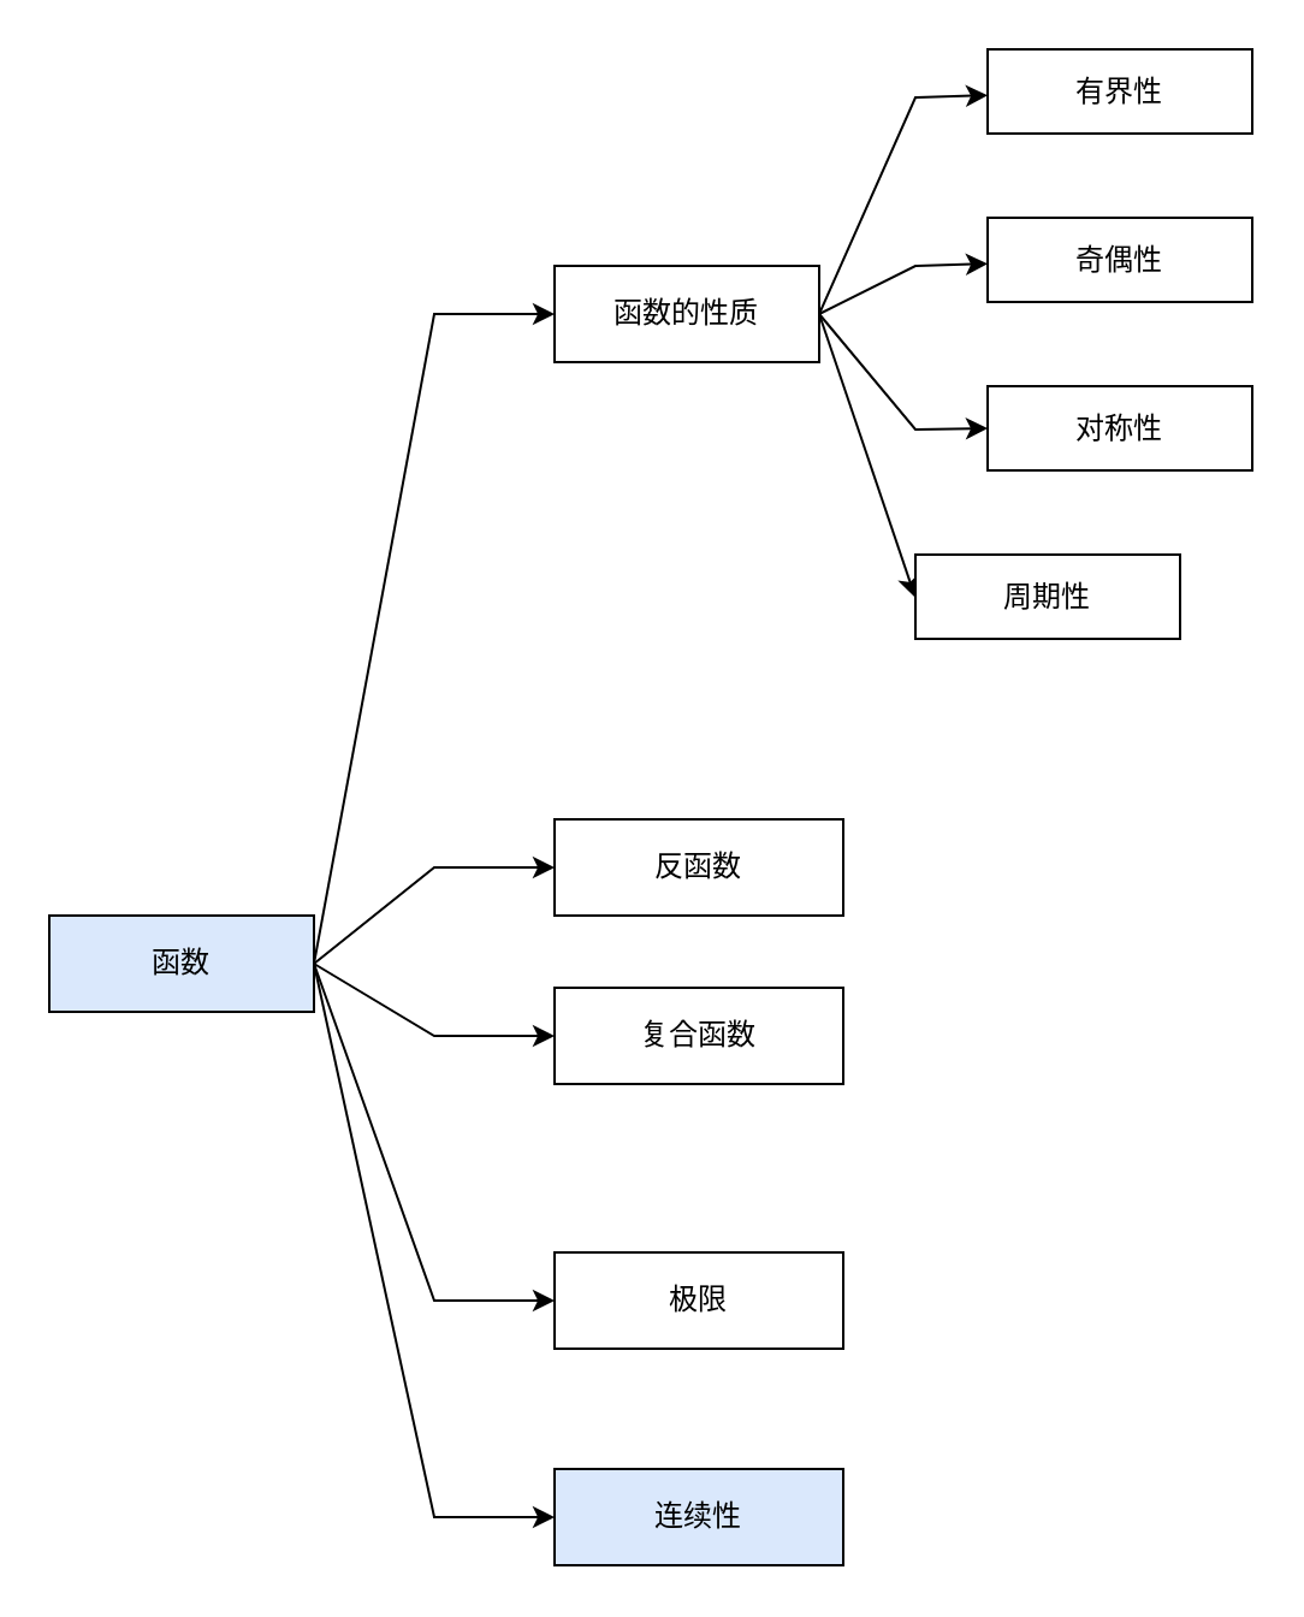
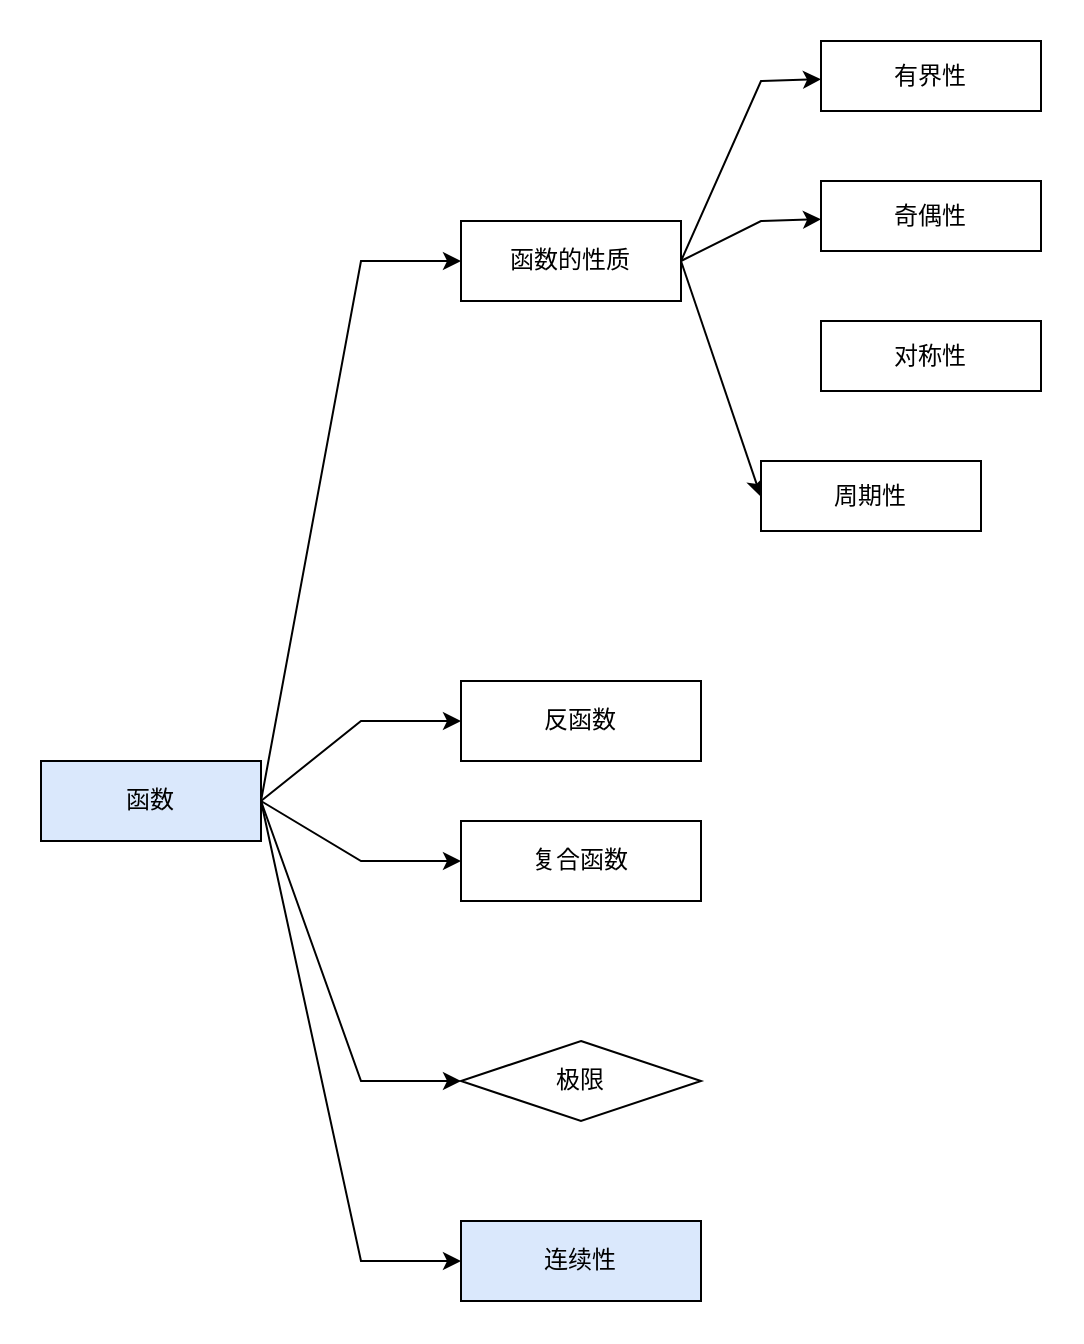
- <mxCell id="10" value="" style="edgeStyle=none;rounded=0;html=1;exitX=1;exitY=0.5;exitDx=0;exitDy=0;entryX=0;entryY=0.5;entryDx=0;entryDy=0;" parent="1" source="12" target="15" edge="1"><mxGeometry relative="1" as="geometry"><Array as="points"><mxPoint x="380" y="178" /></Array></mxGeometry></mxCell>
- <mxCell id="19" value="极限" style="whiteSpace=wrap;html=1;" vertex="1" parent="1"><mxGeometry x="230" y="520" width="120" height="40" as="geometry" /></mxCell>
+ <mxCell id="19" value="极限" style="rhombus;whiteSpace=wrap;html=1;" vertex="1" parent="1"><mxGeometry x="230" y="520" width="120" height="40" as="geometry" /></mxCell>
